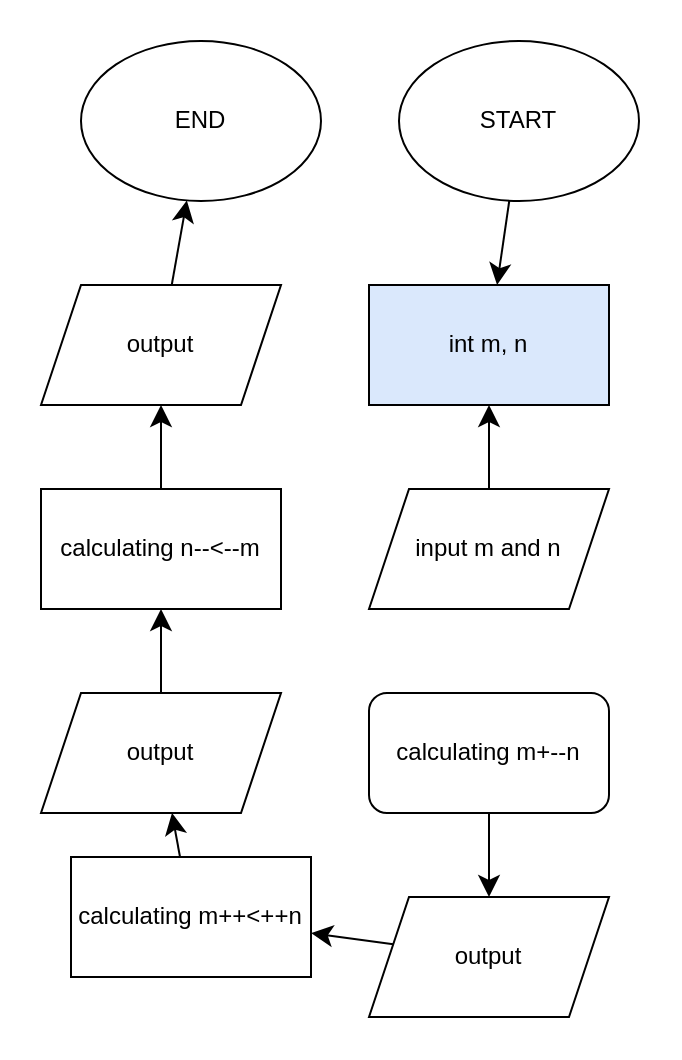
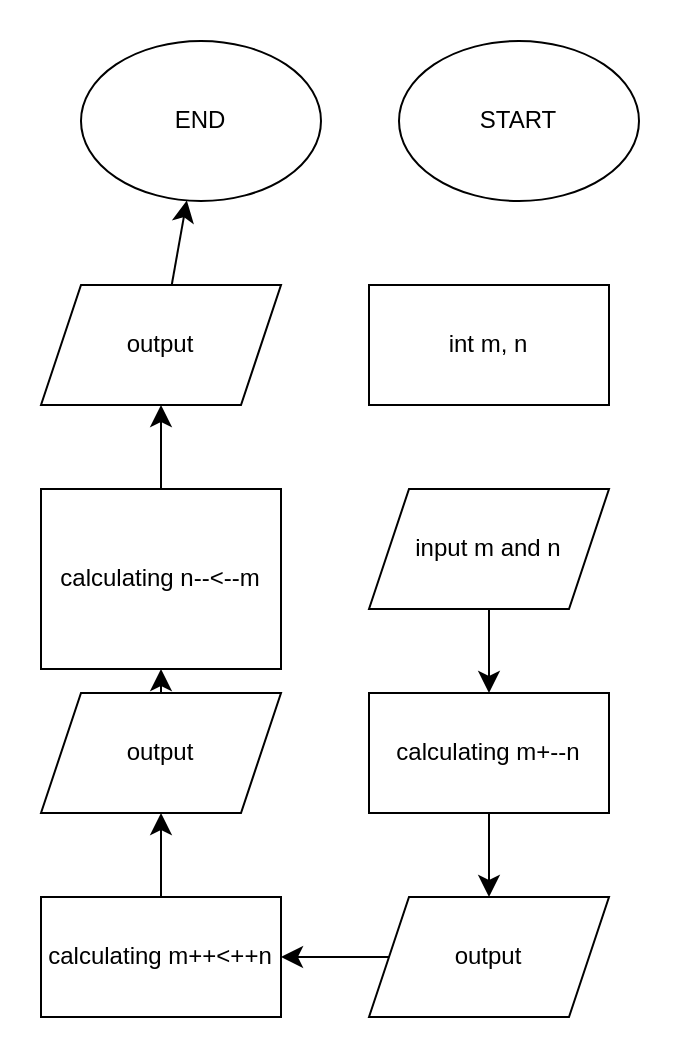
- <mxCell id="2" value="" style="edgeStyle=none;curved=1;rounded=0;orthogonalLoop=1;jettySize=auto;html=1;fontSize=12;startSize=8;endSize=8;" edge="1" parent="1" source="3" target="4"><mxGeometry relative="1" as="geometry" /></mxCell>
- <mxCell id="4" value="int m, n" style="whiteSpace=wrap;html=1;fillColor=#dae8fc;" vertex="1" parent="1"><mxGeometry x="184" y="142" width="120" height="60" as="geometry" /></mxCell>
+ <mxCell id="4" value="int m, n" style="whiteSpace=wrap;html=1;" vertex="1" parent="1"><mxGeometry x="184" y="142" width="120" height="60" as="geometry" /></mxCell>
- <mxCell id="5" value="" style="edgeStyle=none;curved=1;rounded=0;orthogonalLoop=1;jettySize=auto;html=1;fontSize=12;startSize=8;endSize=8;" edge="1" parent="1" source="6" target="4"><mxGeometry relative="1" as="geometry" /></mxCell>
+ <mxCell id="5" value="" style="edgeStyle=none;curved=1;rounded=0;orthogonalLoop=1;jettySize=auto;html=1;fontSize=12;startSize=8;endSize=8;" edge="1" parent="1" source="6" target="8"><mxGeometry relative="1" as="geometry" /></mxCell>
- <mxCell id="16" value="calculating n--&amp;lt;--m" style="whiteSpace=wrap;html=1;" vertex="1" parent="1"><mxGeometry x="20" y="244" width="120" height="60" as="geometry" /></mxCell>
+ <mxCell id="16" value="calculating n--&amp;lt;--m" style="whiteSpace=wrap;html=1;" vertex="1" parent="1"><mxGeometry x="20" y="244" width="120" height="90" as="geometry" /></mxCell>
- <mxCell id="8" value="calculating m+--n" style="whiteSpace=wrap;html=1;rounded=1;" vertex="1" parent="1"><mxGeometry x="184" y="346" width="120" height="60" as="geometry" /></mxCell>
+ <mxCell id="8" value="calculating m+--n" style="whiteSpace=wrap;html=1;" vertex="1" parent="1"><mxGeometry x="184" y="346" width="120" height="60" as="geometry" /></mxCell>
- <mxCell id="12" value="calculating m++&amp;lt;++n" style="whiteSpace=wrap;html=1;" vertex="1" parent="1"><mxGeometry x="35" y="428" width="120" height="60" as="geometry" /></mxCell>
+ <mxCell id="12" value="calculating m++&amp;lt;++n" style="whiteSpace=wrap;html=1;" vertex="1" parent="1"><mxGeometry x="20" y="448" width="120" height="60" as="geometry" /></mxCell>
